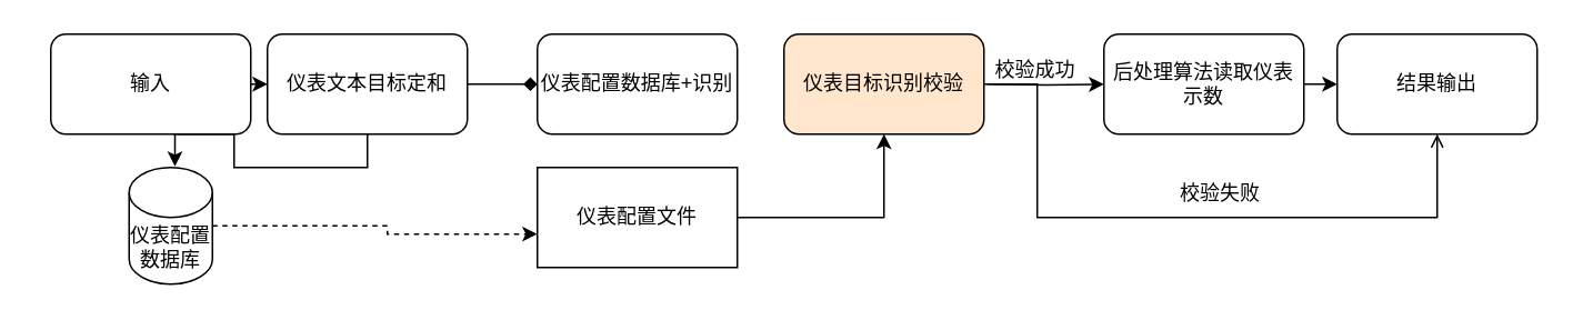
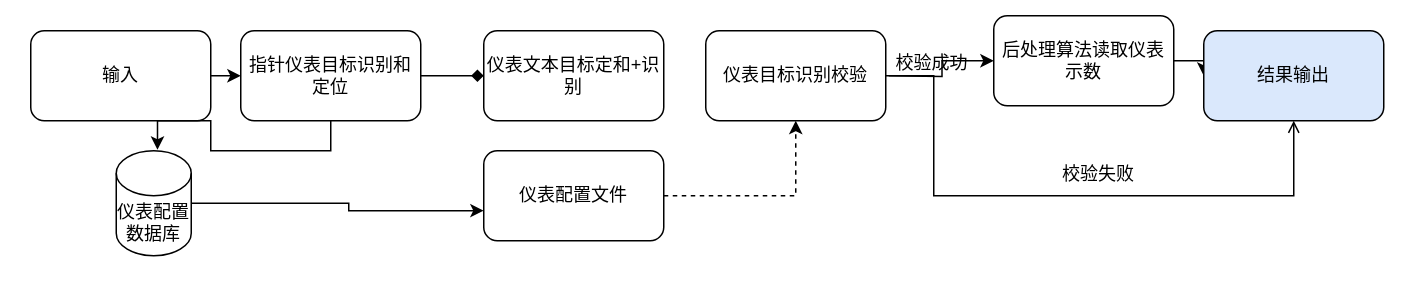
- <mxCell id="3" value="输入" style="rounded=1;whiteSpace=wrap;html=1;" parent="1" vertex="1"><mxGeometry x="30" y="20" width="120" height="60" as="geometry" /></mxCell>
+ <mxCell id="3" value="输入" style="rounded=1;whiteSpace=wrap;html=1;" parent="1" vertex="1"><mxGeometry x="20" y="20" width="120" height="60" as="geometry" /></mxCell>
- <mxCell id="6" value="仪表文本目标定和" style="rounded=1;whiteSpace=wrap;html=1;" parent="1" vertex="1"><mxGeometry x="160" y="20" width="120" height="60" as="geometry" /></mxCell>
+ <mxCell id="6" value="指针仪表目标识别和定位" style="rounded=1;whiteSpace=wrap;html=1;" parent="1" vertex="1"><mxGeometry x="160" y="20" width="120" height="60" as="geometry" /></mxCell>
- <mxCell id="7" value="仪表配置数据库+识别" style="rounded=1;whiteSpace=wrap;html=1;" parent="1" vertex="1"><mxGeometry x="322" y="20" width="120" height="60" as="geometry" /></mxCell>
+ <mxCell id="7" value="仪表文本目标定和+识别" style="rounded=1;whiteSpace=wrap;html=1;" parent="1" vertex="1"><mxGeometry x="322" y="20" width="120" height="60" as="geometry" /></mxCell>
- <mxCell id="12" value="仪表目标识别校验" style="rounded=1;whiteSpace=wrap;html=1;fillColor=#ffe6cc;" parent="1" vertex="1"><mxGeometry x="470" y="20" width="120" height="60" as="geometry" /></mxCell>
+ <mxCell id="12" value="仪表目标识别校验" style="rounded=1;whiteSpace=wrap;html=1;" parent="1" vertex="1"><mxGeometry x="470" y="20" width="120" height="60" as="geometry" /></mxCell>
- <mxCell id="14" value="后处理算法读取仪表示数" style="rounded=1;whiteSpace=wrap;html=1;" parent="1" vertex="1"><mxGeometry x="662" y="20" width="120" height="60" as="geometry" /></mxCell>
+ <mxCell id="14" value="后处理算法读取仪表示数" style="rounded=1;whiteSpace=wrap;html=1;" parent="1" vertex="1"><mxGeometry x="662" y="10" width="120" height="60" as="geometry" /></mxCell>
- <mxCell id="16" value="结果输出" style="rounded=1;whiteSpace=wrap;html=1;" vertex="1" parent="1"><mxGeometry x="802" y="20" width="120" height="60" as="geometry" /></mxCell>
+ <mxCell id="16" value="结果输出" style="rounded=1;whiteSpace=wrap;html=1;fillColor=#dae8fc;" vertex="1" parent="1"><mxGeometry x="802" y="20" width="120" height="60" as="geometry" /></mxCell>
- <mxCell id="9" value="仪表配置文件" style="whiteSpace=wrap;html=1;rounded=0;" parent="1" vertex="1"><mxGeometry x="322" y="100" width="120" height="60" as="geometry" /></mxCell>
+ <mxCell id="9" value="仪表配置文件" style="rounded=1;whiteSpace=wrap;html=1;" parent="1" vertex="1"><mxGeometry x="322" y="100" width="120" height="60" as="geometry" /></mxCell>
- <mxCell id="8" style="edgeStyle=orthogonalEdgeStyle;rounded=0;orthogonalLoop=1;jettySize=auto;html=1;exitX=1;exitY=0.5;exitDx=0;exitDy=0;entryX=0.5;entryY=1;entryDx=0;entryDy=0;" parent="1" source="9" target="12" edge="1"><mxGeometry relative="1" as="geometry" /></mxCell>
+ <mxCell id="8" style="edgeStyle=orthogonalEdgeStyle;rounded=0;orthogonalLoop=1;jettySize=auto;html=1;exitX=1;exitY=0.5;exitDx=0;exitDy=0;entryX=0.5;entryY=1;entryDx=0;entryDy=0;dashed=1;" parent="1" source="9" target="12" edge="1"><mxGeometry relative="1" as="geometry" /></mxCell>
- <mxCell id="17" style="edgeStyle=orthogonalEdgeStyle;rounded=0;orthogonalLoop=1;jettySize=auto;html=1;exitX=1;exitY=0.5;exitDx=0;exitDy=0;exitPerimeter=0;entryX=0;entryY=0.666;entryDx=0;entryDy=0;entryPerimeter=0;dashed=1;" edge="1" parent="1" source="18" target="9"><mxGeometry relative="1" as="geometry"><Array as="points"><mxPoint x="232" y="140" /></Array></mxGeometry></mxCell>
+ <mxCell id="17" style="edgeStyle=orthogonalEdgeStyle;rounded=0;orthogonalLoop=1;jettySize=auto;html=1;exitX=1;exitY=0.5;exitDx=0;exitDy=0;exitPerimeter=0;entryX=0;entryY=0.666;entryDx=0;entryDy=0;entryPerimeter=0;" edge="1" parent="1" source="18" target="9"><mxGeometry relative="1" as="geometry"><Array as="points"><mxPoint x="232" y="140" /></Array></mxGeometry></mxCell>
